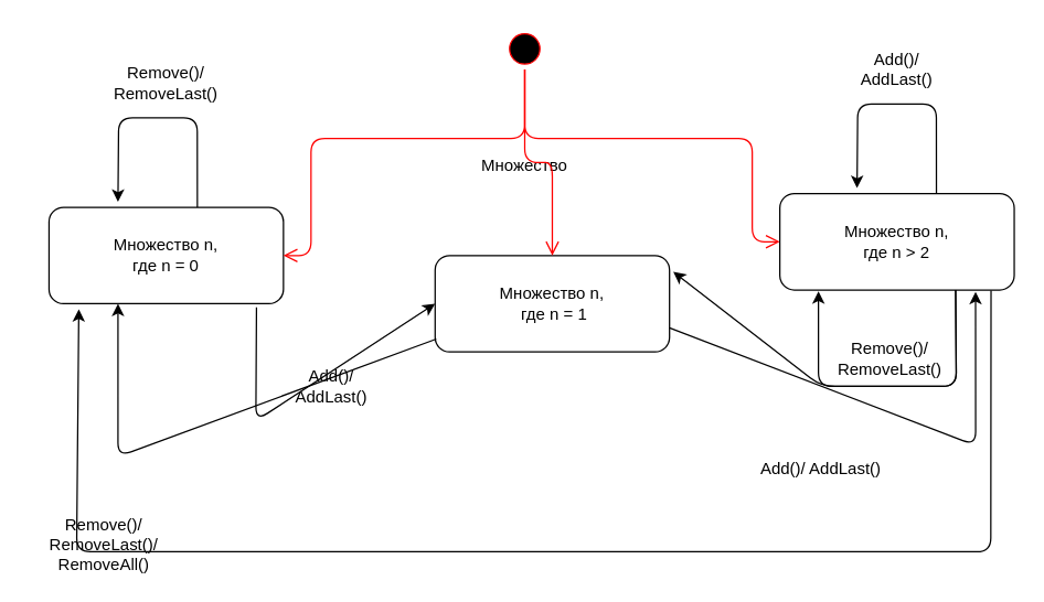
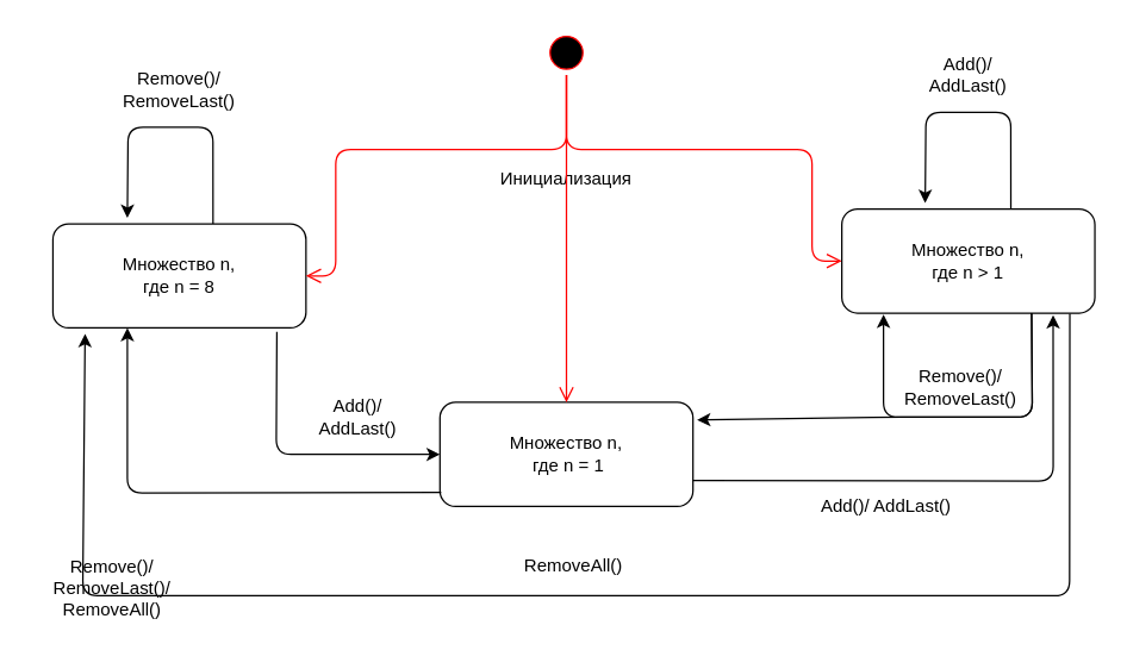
- <mxCell id="6" value="Множество" style="text;html=1;strokeColor=none;fillColor=none;align=center;verticalAlign=middle;whiteSpace=wrap;rounded=0;" vertex="1" parent="1"><mxGeometry x="330" y="110" width="100" height="20" as="geometry" /></mxCell>
+ <mxCell id="6" value="Инициализация" style="text;html=1;strokeColor=none;fillColor=none;align=center;verticalAlign=middle;whiteSpace=wrap;rounded=0;" vertex="1" parent="1"><mxGeometry x="330" y="110" width="100" height="20" as="geometry" /></mxCell>
- <mxCell id="4" value="Множество n, &lt;br&gt;где n &amp;gt; 2" style="rounded=1;whiteSpace=wrap;html=1;" vertex="1" parent="1"><mxGeometry x="565" y="140" width="170" height="70" as="geometry" /></mxCell>
+ <mxCell id="4" value="Множество n, &lt;br&gt;где n &amp;gt; 1" style="rounded=1;whiteSpace=wrap;html=1;" vertex="1" parent="1"><mxGeometry x="565" y="140" width="170" height="70" as="geometry" /></mxCell>
- <mxCell id="5" value="Множество n, &lt;br&gt;где n = 0" style="rounded=1;whiteSpace=wrap;html=1;" vertex="1" parent="1"><mxGeometry x="35" y="150" width="170" height="70" as="geometry" /></mxCell>
+ <mxCell id="5" value="Множество n, &lt;br&gt;где n = 8" style="rounded=1;whiteSpace=wrap;html=1;" vertex="1" parent="1"><mxGeometry x="35" y="150" width="170" height="70" as="geometry" /></mxCell>
- <mxCell id="8" value="Множество n,&lt;br&gt;&amp;nbsp;где n = 1" style="rounded=1;whiteSpace=wrap;html=1;" vertex="1" parent="1"><mxGeometry x="315" y="185" width="170" height="70" as="geometry" /></mxCell>
+ <mxCell id="8" value="Множество n,&lt;br&gt;&amp;nbsp;где n = 1" style="rounded=1;whiteSpace=wrap;html=1;" vertex="1" parent="1"><mxGeometry x="295" y="270" width="170" height="70" as="geometry" /></mxCell>
+ <mxCell id="22" value="RemoveAll()" style="text;html=1;strokeColor=none;fillColor=none;align=center;verticalAlign=middle;whiteSpace=wrap;rounded=0;" vertex="1" parent="1"><mxGeometry x="340" y="360" width="90" height="40" as="geometry" /></mxCell>
